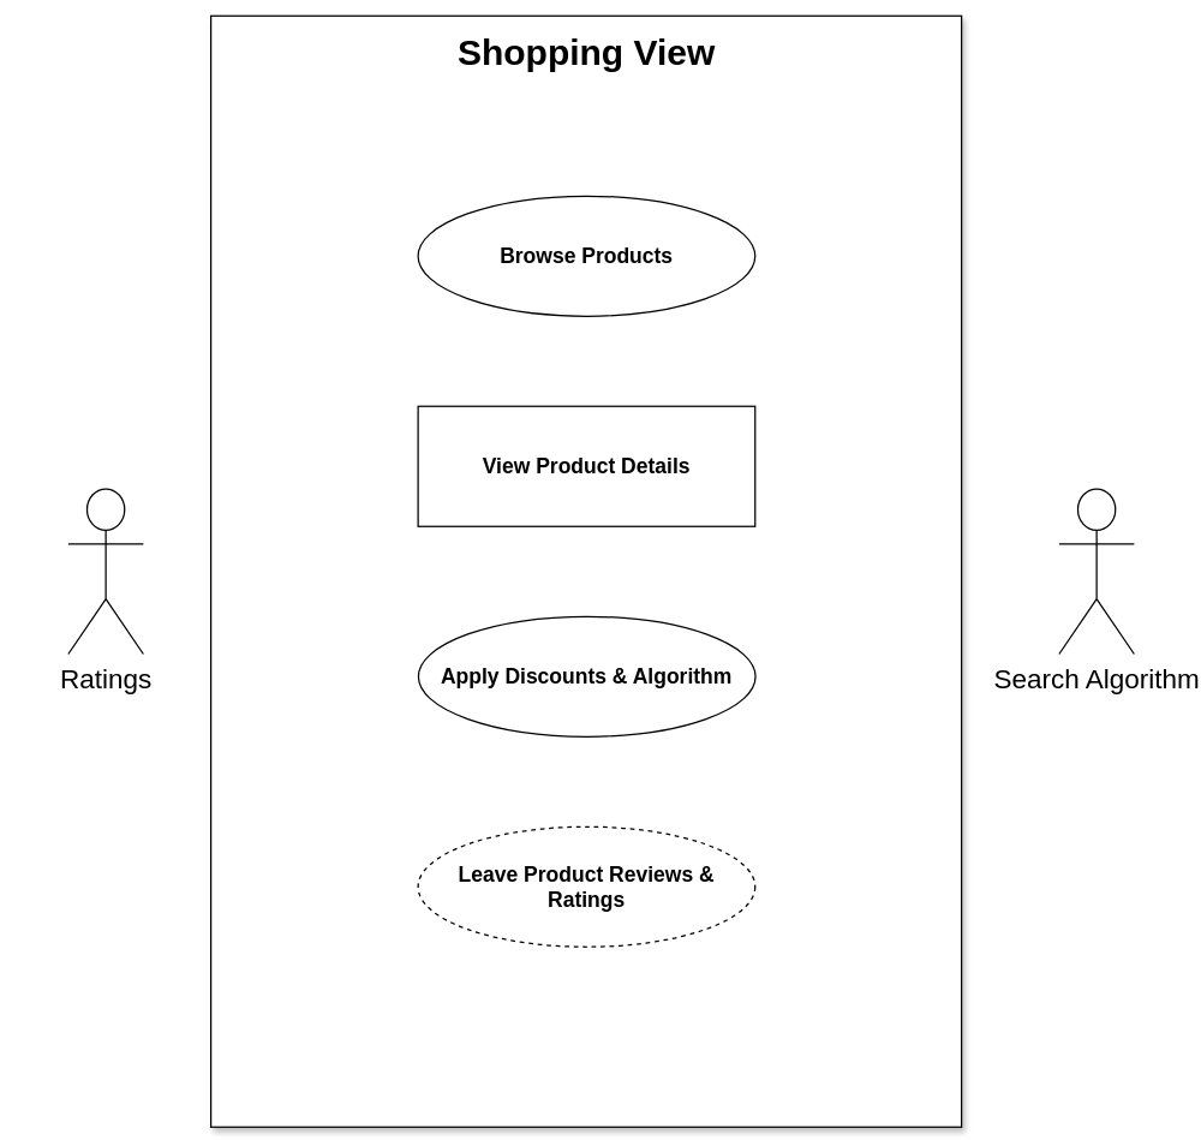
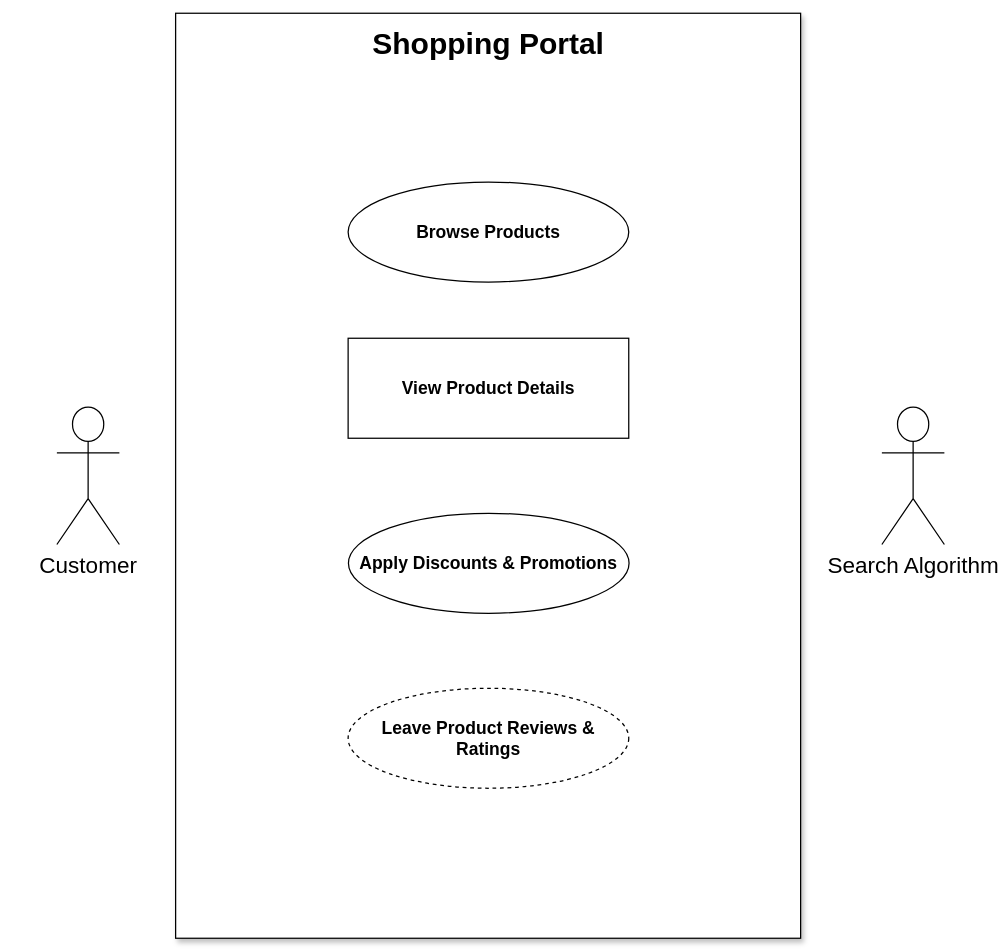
- <mxCell id="5" value="&lt;font style=&quot;font-size: 24px;&quot;&gt;Shopping View&lt;/font&gt;" style="text;html=1;strokeColor=none;fillColor=none;align=center;verticalAlign=middle;whiteSpace=wrap;rounded=0;fontStyle=1" vertex="1" parent="1"><mxGeometry x="288" y="20" width="205" height="30" as="geometry" /></mxCell>
+ <mxCell id="5" value="&lt;font style=&quot;font-size: 24px;&quot;&gt;Shopping Portal&lt;/font&gt;" style="text;html=1;strokeColor=none;fillColor=none;align=center;verticalAlign=middle;whiteSpace=wrap;rounded=0;fontStyle=1" vertex="1" parent="1"><mxGeometry x="288" y="20" width="205" height="30" as="geometry" /></mxCell>
- <mxCell id="9" value="&lt;font style=&quot;font-size: 14px;&quot;&gt;&lt;b&gt;Browse Products&lt;/b&gt;&lt;/font&gt;" style="ellipse;whiteSpace=wrap;html=1;" vertex="1" parent="1"><mxGeometry x="278" y="130" width="224.5" height="80" as="geometry" /></mxCell>
+ <mxCell id="9" value="&lt;font style=&quot;font-size: 14px;&quot;&gt;&lt;b&gt;Browse Products&lt;/b&gt;&lt;/font&gt;" style="ellipse;whiteSpace=wrap;html=1;" vertex="1" parent="1"><mxGeometry x="278" y="145" width="224.5" height="80" as="geometry" /></mxCell>
- <mxCell id="4" value="&lt;font style=&quot;font-size: 18px;&quot;&gt;Ratings&lt;/font&gt;" style="shape=umlActor;verticalLabelPosition=bottom;verticalAlign=top;html=1;outlineConnect=0;" vertex="1" parent="1"><mxGeometry x="45" y="325" width="50" height="110" as="geometry" /></mxCell>
+ <mxCell id="4" value="&lt;font style=&quot;font-size: 18px;&quot;&gt;Customer&lt;/font&gt;" style="shape=umlActor;verticalLabelPosition=bottom;verticalAlign=top;html=1;outlineConnect=0;" vertex="1" parent="1"><mxGeometry x="45" y="325" width="50" height="110" as="geometry" /></mxCell>
- <mxCell id="7" value="&lt;b&gt;&lt;font style=&quot;font-size: 14px;&quot;&gt;Apply Discounts &amp;amp; Algorithm&lt;/font&gt;&lt;/b&gt;" style="ellipse;whiteSpace=wrap;html=1;" vertex="1" parent="1"><mxGeometry x="278.25" y="410" width="224.5" height="80" as="geometry" /></mxCell>
+ <mxCell id="7" value="&lt;b&gt;&lt;font style=&quot;font-size: 14px;&quot;&gt;Apply Discounts &amp;amp; Promotions&lt;/font&gt;&lt;/b&gt;" style="ellipse;whiteSpace=wrap;html=1;" vertex="1" parent="1"><mxGeometry x="278.25" y="410" width="224.5" height="80" as="geometry" /></mxCell>
